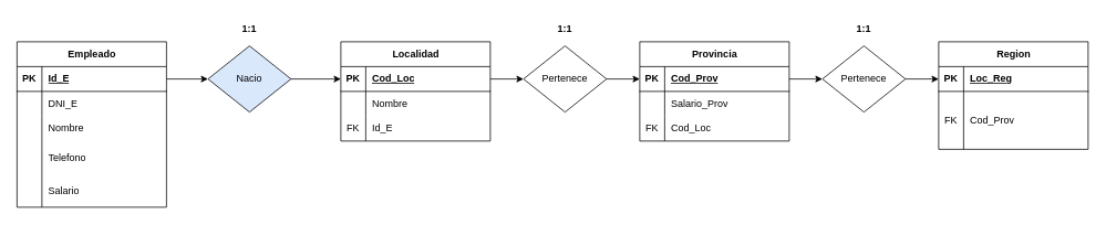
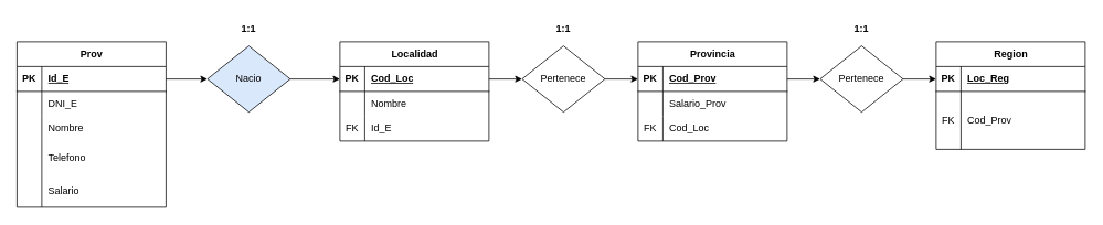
- <mxCell id="2" value="Empleado" style="shape=table;startSize=30;container=1;collapsible=1;childLayout=tableLayout;fixedRows=1;rowLines=0;fontStyle=1;align=center;resizeLast=1;html=1;" parent="1" vertex="1"><mxGeometry x="20" y="50" width="180" height="200" as="geometry" /></mxCell>
+ <mxCell id="2" value="Prov" style="shape=table;startSize=30;container=1;collapsible=1;childLayout=tableLayout;fixedRows=1;rowLines=0;fontStyle=1;align=center;resizeLast=1;html=1;" parent="1" vertex="1"><mxGeometry x="20" y="50" width="180" height="200" as="geometry" /></mxCell>
